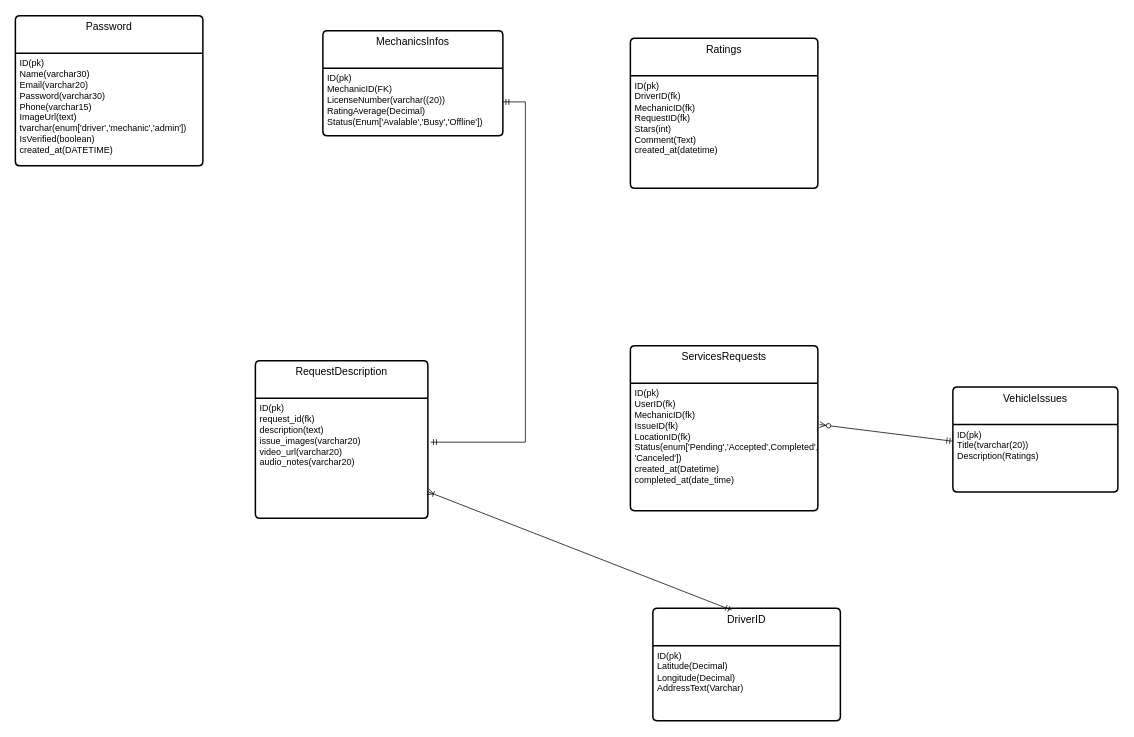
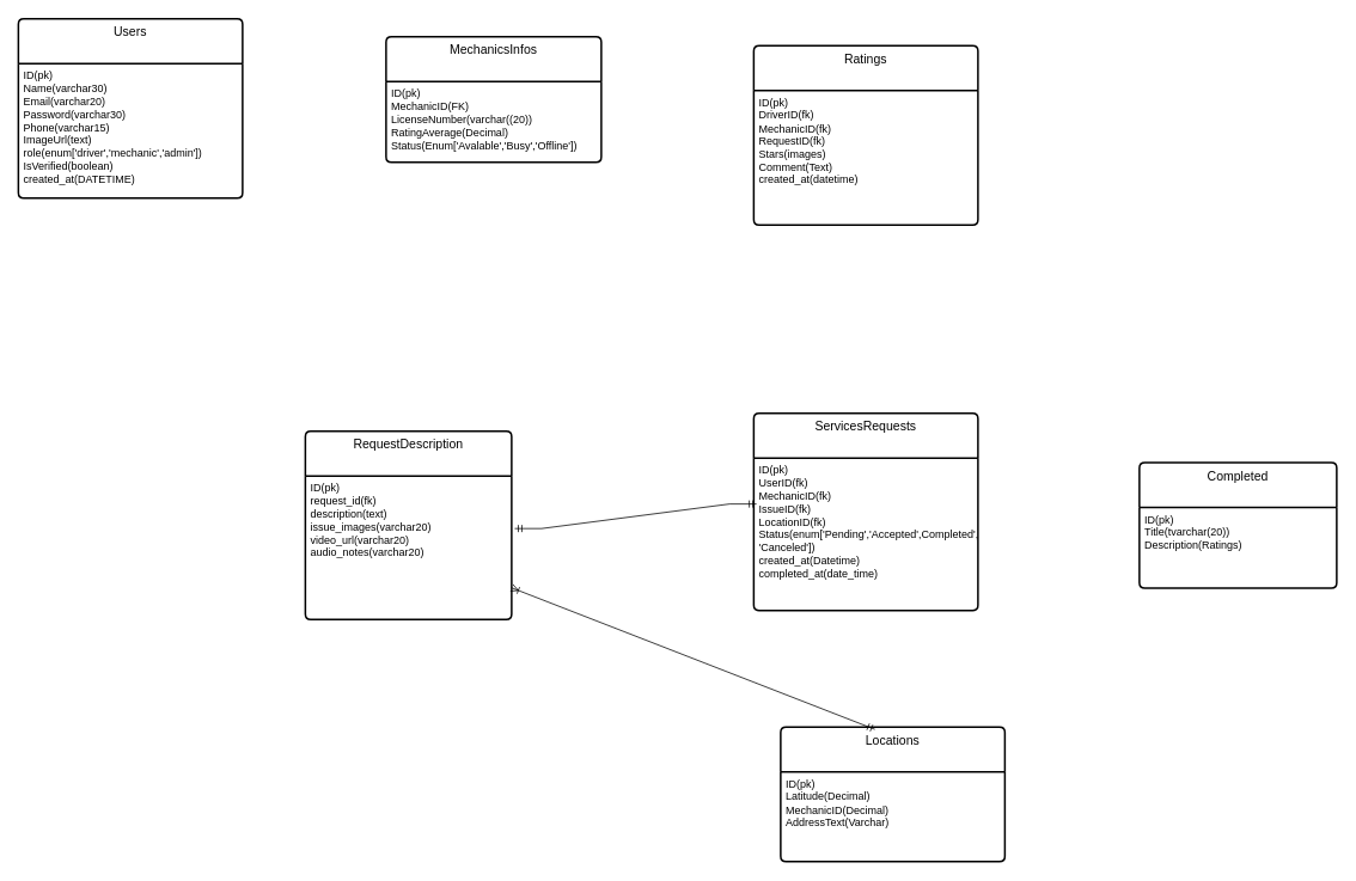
- <mxCell id="2" value="Password" style="swimlane;childLayout=stackLayout;horizontal=1;startSize=50;horizontalStack=0;rounded=1;fontSize=14;fontStyle=0;strokeWidth=2;resizeParent=0;resizeLast=1;shadow=0;dashed=0;align=center;arcSize=4;whiteSpace=wrap;html=1;verticalAlign=top;spacingLeft=4;spacingRight=4;fontFamily=Helvetica;fontColor=default;fillColor=none;gradientColor=none;" parent="1" vertex="1"><mxGeometry x="20" y="20" width="250" height="200" as="geometry" /></mxCell>
+ <mxCell id="2" value="Users" style="swimlane;childLayout=stackLayout;horizontal=1;startSize=50;horizontalStack=0;rounded=1;fontSize=14;fontStyle=0;strokeWidth=2;resizeParent=0;resizeLast=1;shadow=0;dashed=0;align=center;arcSize=4;whiteSpace=wrap;html=1;verticalAlign=top;spacingLeft=4;spacingRight=4;fontFamily=Helvetica;fontColor=default;fillColor=none;gradientColor=none;" parent="1" vertex="1"><mxGeometry x="20" y="20" width="250" height="200" as="geometry" /></mxCell>
- <mxCell id="3" value="&lt;div style=&quot;text-align: justify;&quot;&gt;&lt;span style=&quot;background-color: transparent; color: light-dark(rgb(0, 0, 0), rgb(255, 255, 255));&quot;&gt;ID(pk)&lt;/span&gt;&lt;/div&gt;&lt;div style=&quot;text-align: justify;&quot;&gt;&lt;span style=&quot;background-color: transparent; color: light-dark(rgb(0, 0, 0), rgb(255, 255, 255));&quot;&gt;Name(varchar30)&lt;/span&gt;&lt;/div&gt;&lt;div style=&quot;text-align: justify;&quot;&gt;Email(varchar20)&lt;/div&gt;&lt;div style=&quot;text-align: justify;&quot;&gt;Password(varchar30)&lt;/div&gt;&lt;div style=&quot;text-align: justify;&quot;&gt;Phone(varchar15)&lt;/div&gt;&lt;div style=&quot;text-align: justify;&quot;&gt;ImageUrl(text)&lt;/div&gt;&lt;div style=&quot;text-align: justify;&quot;&gt;tvarchar(enum['driver','mechanic','admin'])&lt;/div&gt;&lt;div style=&quot;text-align: justify;&quot;&gt;IsVerified(boolean)&lt;/div&gt;&lt;div style=&quot;text-align: justify;&quot;&gt;created_at(DATETIME)&lt;/div&gt;&lt;div style=&quot;text-align: justify;&quot;&gt;&lt;br&gt;&lt;/div&gt;" style="align=left;strokeColor=none;fillColor=none;spacingLeft=4;spacingRight=4;fontSize=12;verticalAlign=top;resizable=0;rotatable=0;part=1;html=1;whiteSpace=wrap;fontFamily=Helvetica;fontColor=default;" parent="2" vertex="1"><mxGeometry y="50" width="250" height="150" as="geometry" /></mxCell>
+ <mxCell id="3" value="&lt;div style=&quot;text-align: justify;&quot;&gt;&lt;span style=&quot;background-color: transparent; color: light-dark(rgb(0, 0, 0), rgb(255, 255, 255));&quot;&gt;ID(pk)&lt;/span&gt;&lt;/div&gt;&lt;div style=&quot;text-align: justify;&quot;&gt;&lt;span style=&quot;background-color: transparent; color: light-dark(rgb(0, 0, 0), rgb(255, 255, 255));&quot;&gt;Name(varchar30)&lt;/span&gt;&lt;/div&gt;&lt;div style=&quot;text-align: justify;&quot;&gt;Email(varchar20)&lt;/div&gt;&lt;div style=&quot;text-align: justify;&quot;&gt;Password(varchar30)&lt;/div&gt;&lt;div style=&quot;text-align: justify;&quot;&gt;Phone(varchar15)&lt;/div&gt;&lt;div style=&quot;text-align: justify;&quot;&gt;ImageUrl(text)&lt;/div&gt;&lt;div style=&quot;text-align: justify;&quot;&gt;role(enum['driver','mechanic','admin'])&lt;/div&gt;&lt;div style=&quot;text-align: justify;&quot;&gt;IsVerified(boolean)&lt;/div&gt;&lt;div style=&quot;text-align: justify;&quot;&gt;created_at(DATETIME)&lt;/div&gt;&lt;div style=&quot;text-align: justify;&quot;&gt;&lt;br&gt;&lt;/div&gt;" style="align=left;strokeColor=none;fillColor=none;spacingLeft=4;spacingRight=4;fontSize=12;verticalAlign=top;resizable=0;rotatable=0;part=1;html=1;whiteSpace=wrap;fontFamily=Helvetica;fontColor=default;" parent="2" vertex="1"><mxGeometry y="50" width="250" height="150" as="geometry" /></mxCell>
- <mxCell id="9" value="&lt;div style=&quot;text-align: justify;&quot;&gt;ID(pk)&lt;/div&gt;&lt;div style=&quot;text-align: justify;&quot;&gt;DriverID(fk)&lt;/div&gt;&lt;div style=&quot;text-align: justify;&quot;&gt;MechanicID(fk)&lt;/div&gt;&lt;div style=&quot;text-align: justify;&quot;&gt;RequestID(fk)&lt;/div&gt;&lt;div style=&quot;text-align: justify;&quot;&gt;Stars(int)&lt;/div&gt;&lt;div style=&quot;text-align: justify;&quot;&gt;Comment(Text)&lt;/div&gt;&lt;div style=&quot;text-align: justify;&quot;&gt;created_at(datetime)&lt;/div&gt;&lt;div style=&quot;text-align: justify;&quot;&gt;&lt;br&gt;&lt;/div&gt;" style="align=left;strokeColor=none;fillColor=none;spacingLeft=4;spacingRight=4;fontSize=12;verticalAlign=top;resizable=0;rotatable=0;part=1;html=1;whiteSpace=wrap;fontFamily=Helvetica;fontColor=default;" parent="8" vertex="1"><mxGeometry y="50" width="250" height="150" as="geometry" /></mxCell>
+ <mxCell id="9" value="&lt;div style=&quot;text-align: justify;&quot;&gt;ID(pk)&lt;/div&gt;&lt;div style=&quot;text-align: justify;&quot;&gt;DriverID(fk)&lt;/div&gt;&lt;div style=&quot;text-align: justify;&quot;&gt;MechanicID(fk)&lt;/div&gt;&lt;div style=&quot;text-align: justify;&quot;&gt;RequestID(fk)&lt;/div&gt;&lt;div style=&quot;text-align: justify;&quot;&gt;Stars(images)&lt;/div&gt;&lt;div style=&quot;text-align: justify;&quot;&gt;Comment(Text)&lt;/div&gt;&lt;div style=&quot;text-align: justify;&quot;&gt;created_at(datetime)&lt;/div&gt;&lt;div style=&quot;text-align: justify;&quot;&gt;&lt;br&gt;&lt;/div&gt;" style="align=left;strokeColor=none;fillColor=none;spacingLeft=4;spacingRight=4;fontSize=12;verticalAlign=top;resizable=0;rotatable=0;part=1;html=1;whiteSpace=wrap;fontFamily=Helvetica;fontColor=default;" parent="8" vertex="1"><mxGeometry y="50" width="250" height="150" as="geometry" /></mxCell>
- <mxCell id="18" value="" style="edgeStyle=entityRelationEdgeStyle;fontSize=12;html=1;endArrow=ERmandOne;startArrow=ERmandOne;rounded=0;exitX=1.015;exitY=0.367;exitDx=0;exitDy=0;exitPerimeter=0;" edge="1" parent="1" source="17" target="15"><mxGeometry width="100" height="100" relative="1" as="geometry"><mxPoint x="570" y="770" as="sourcePoint" /><mxPoint x="670" y="670" as="targetPoint" /></mxGeometry></mxCell>
+ <mxCell id="18" value="" style="edgeStyle=entityRelationEdgeStyle;fontSize=12;html=1;endArrow=ERmandOne;startArrow=ERmandOne;rounded=0;entryX=0.012;entryY=0.302;entryDx=0;entryDy=0;entryPerimeter=0;exitX=1.015;exitY=0.367;exitDx=0;exitDy=0;exitPerimeter=0;" edge="1" parent="1" source="17" target="7"><mxGeometry width="100" height="100" relative="1" as="geometry"><mxPoint x="570" y="770" as="sourcePoint" /><mxPoint x="670" y="670" as="targetPoint" /></mxGeometry></mxCell>
- <mxCell id="4" value="VehicleIssues" style="swimlane;childLayout=stackLayout;horizontal=1;startSize=50;horizontalStack=0;rounded=1;fontSize=14;fontStyle=0;strokeWidth=2;resizeParent=0;resizeLast=1;shadow=0;dashed=0;align=center;arcSize=4;whiteSpace=wrap;html=1;verticalAlign=top;spacingLeft=4;spacingRight=4;fontFamily=Helvetica;fontColor=default;fillColor=none;gradientColor=none;" parent="1" vertex="1"><mxGeometry x="1270" y="515" width="220" height="140" as="geometry" /></mxCell>
+ <mxCell id="4" value="Completed" style="swimlane;childLayout=stackLayout;horizontal=1;startSize=50;horizontalStack=0;rounded=1;fontSize=14;fontStyle=0;strokeWidth=2;resizeParent=0;resizeLast=1;shadow=0;dashed=0;align=center;arcSize=4;whiteSpace=wrap;html=1;verticalAlign=top;spacingLeft=4;spacingRight=4;fontFamily=Helvetica;fontColor=default;fillColor=none;gradientColor=none;" parent="1" vertex="1"><mxGeometry x="1270" y="515" width="220" height="140" as="geometry" /></mxCell>
- <mxCell id="12" value="" style="fontSize=12;html=1;endArrow=ERzeroToMany;startArrow=ERmandOne;rounded=0;fontFamily=Helvetica;fontColor=default;entryX=1.009;entryY=0.325;entryDx=0;entryDy=0;entryPerimeter=0;exitX=0;exitY=0.25;exitDx=0;exitDy=0;" parent="1" source="5" target="7" edge="1"><mxGeometry width="100" height="100" relative="1" as="geometry"><mxPoint x="500" y="1000" as="sourcePoint" /><mxPoint x="600" y="900" as="targetPoint" /></mxGeometry></mxCell>
- <mxCell id="10" value="DriverID" style="swimlane;childLayout=stackLayout;horizontal=1;startSize=50;horizontalStack=0;rounded=1;fontSize=14;fontStyle=0;strokeWidth=2;resizeParent=0;resizeLast=1;shadow=0;dashed=0;align=center;arcSize=4;whiteSpace=wrap;html=1;verticalAlign=top;spacingLeft=4;spacingRight=4;fontFamily=Helvetica;fontColor=default;fillColor=none;gradientColor=none;" parent="1" vertex="1"><mxGeometry x="870" y="810" width="250" height="150" as="geometry" /></mxCell>
+ <mxCell id="10" value="Locations" style="swimlane;childLayout=stackLayout;horizontal=1;startSize=50;horizontalStack=0;rounded=1;fontSize=14;fontStyle=0;strokeWidth=2;resizeParent=0;resizeLast=1;shadow=0;dashed=0;align=center;arcSize=4;whiteSpace=wrap;html=1;verticalAlign=top;spacingLeft=4;spacingRight=4;fontFamily=Helvetica;fontColor=default;fillColor=none;gradientColor=none;" parent="1" vertex="1"><mxGeometry x="870" y="810" width="250" height="150" as="geometry" /></mxCell>
- <mxCell id="11" value="&lt;div style=&quot;text-align: justify;&quot;&gt;ID(pk)&lt;/div&gt;&lt;div style=&quot;text-align: justify;&quot;&gt;Latitude(Decimal)&lt;/div&gt;&lt;div style=&quot;text-align: justify;&quot;&gt;Longitude(Decimal)&lt;/div&gt;&lt;div style=&quot;text-align: justify;&quot;&gt;AddressText(Varchar)&lt;/div&gt;&lt;div style=&quot;text-align: justify;&quot;&gt;&lt;br&gt;&lt;/div&gt;" style="align=left;strokeColor=none;fillColor=none;spacingLeft=4;spacingRight=4;fontSize=12;verticalAlign=top;resizable=0;rotatable=0;part=1;html=1;whiteSpace=wrap;fontFamily=Helvetica;fontColor=default;" parent="10" vertex="1"><mxGeometry y="50" width="250" height="100" as="geometry" /></mxCell>
+ <mxCell id="11" value="&lt;div style=&quot;text-align: justify;&quot;&gt;ID(pk)&lt;/div&gt;&lt;div style=&quot;text-align: justify;&quot;&gt;Latitude(Decimal)&lt;/div&gt;&lt;div style=&quot;text-align: justify;&quot;&gt;MechanicID(Decimal)&lt;/div&gt;&lt;div style=&quot;text-align: justify;&quot;&gt;AddressText(Varchar)&lt;/div&gt;&lt;div style=&quot;text-align: justify;&quot;&gt;&lt;br&gt;&lt;/div&gt;" style="align=left;strokeColor=none;fillColor=none;spacingLeft=4;spacingRight=4;fontSize=12;verticalAlign=top;resizable=0;rotatable=0;part=1;html=1;whiteSpace=wrap;fontFamily=Helvetica;fontColor=default;" parent="10" vertex="1"><mxGeometry y="50" width="250" height="100" as="geometry" /></mxCell>
